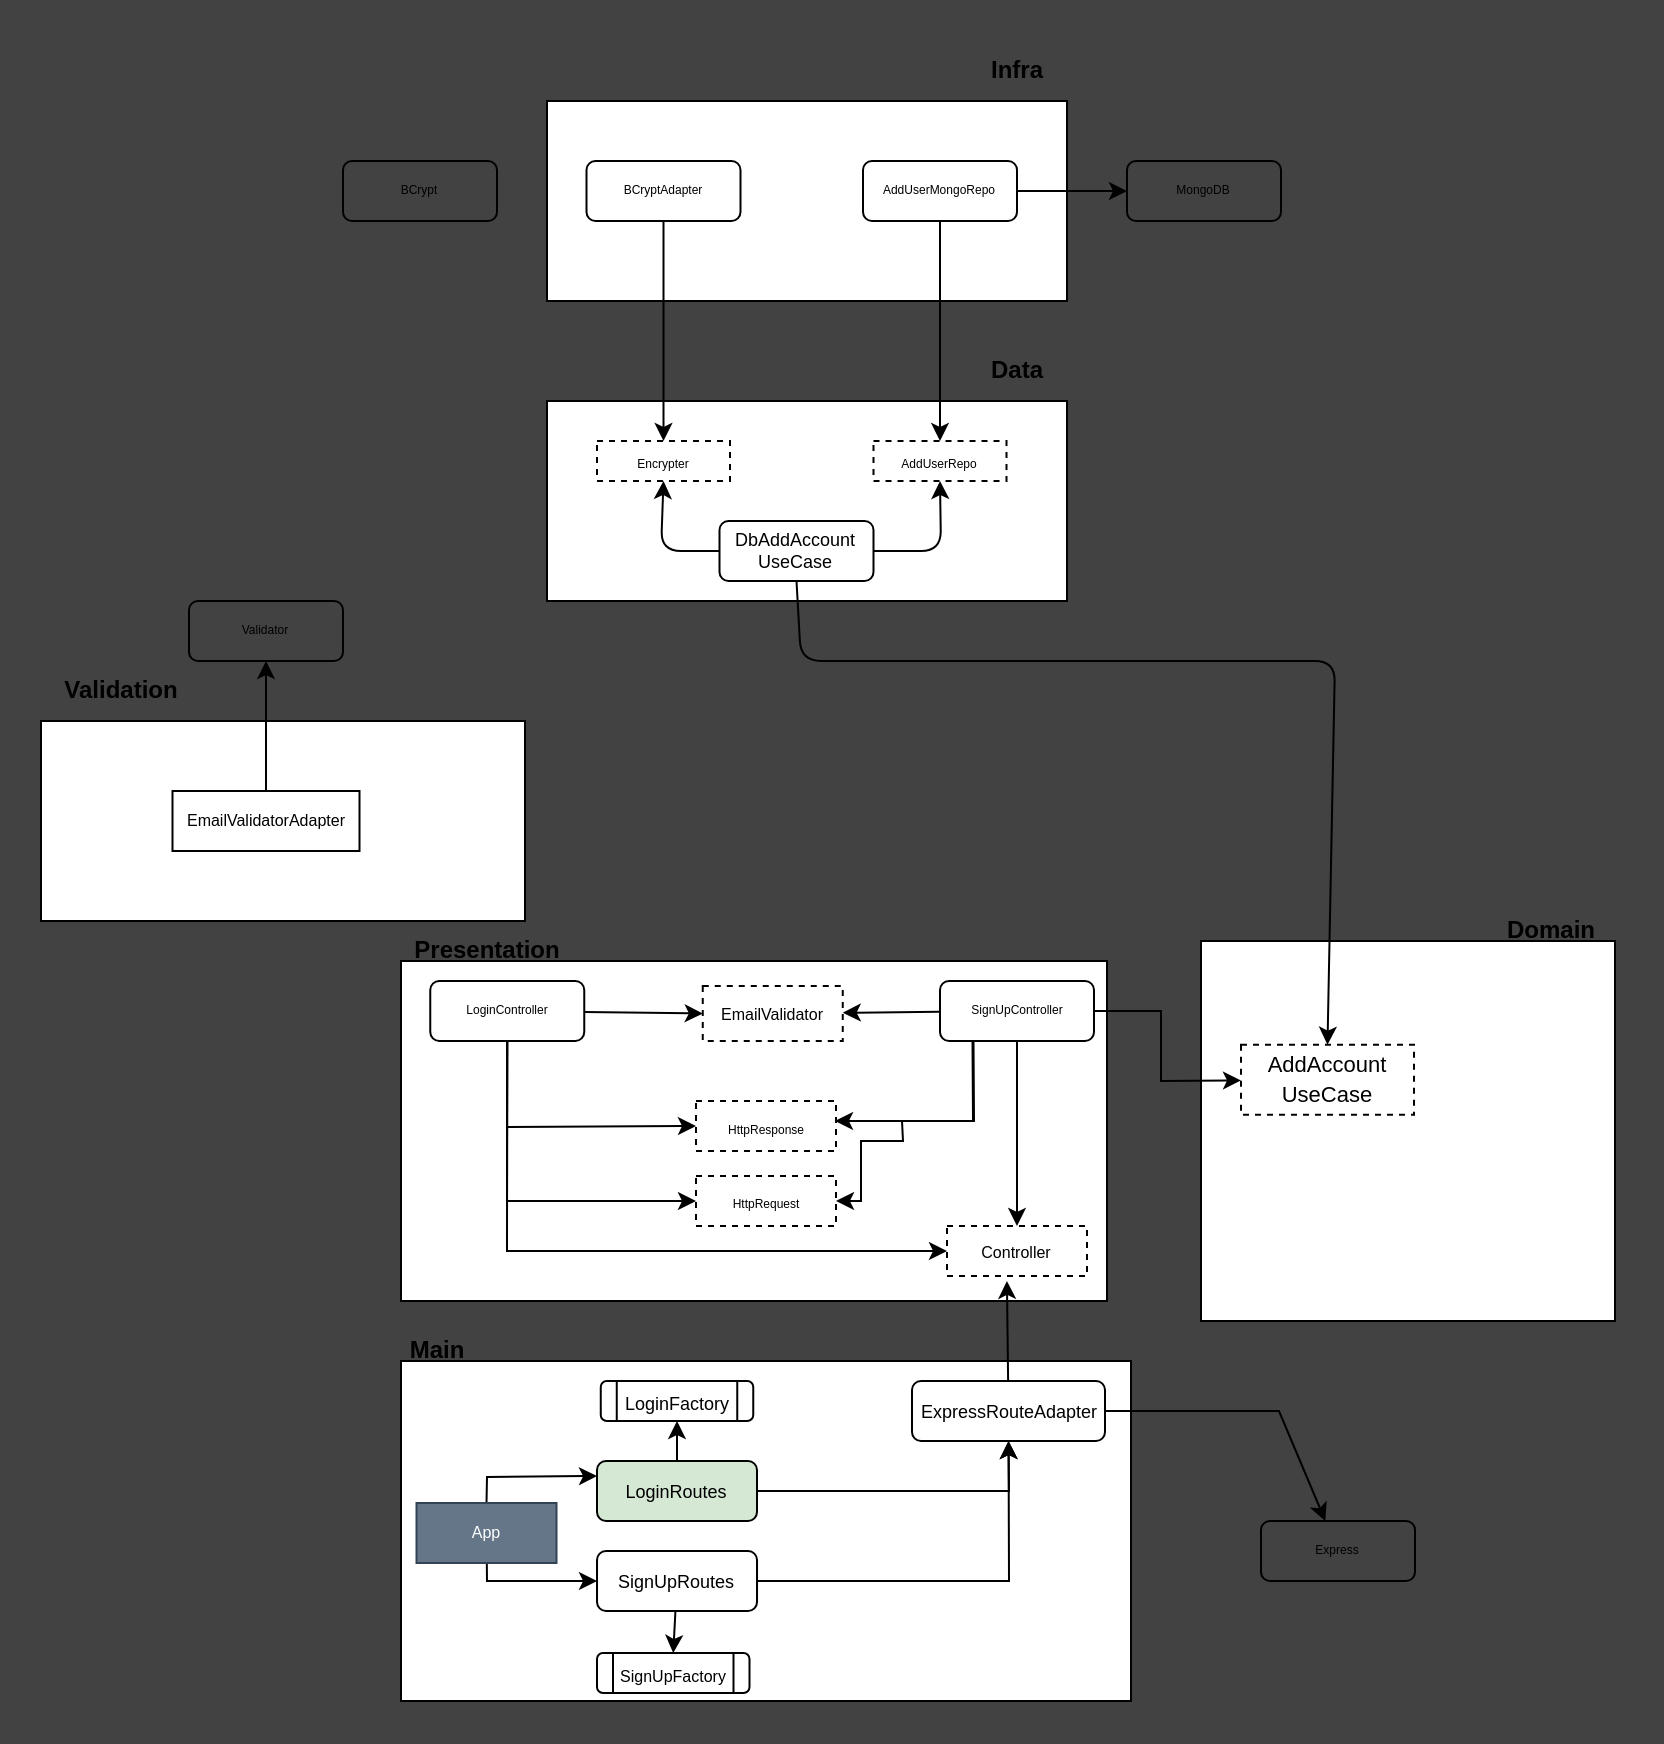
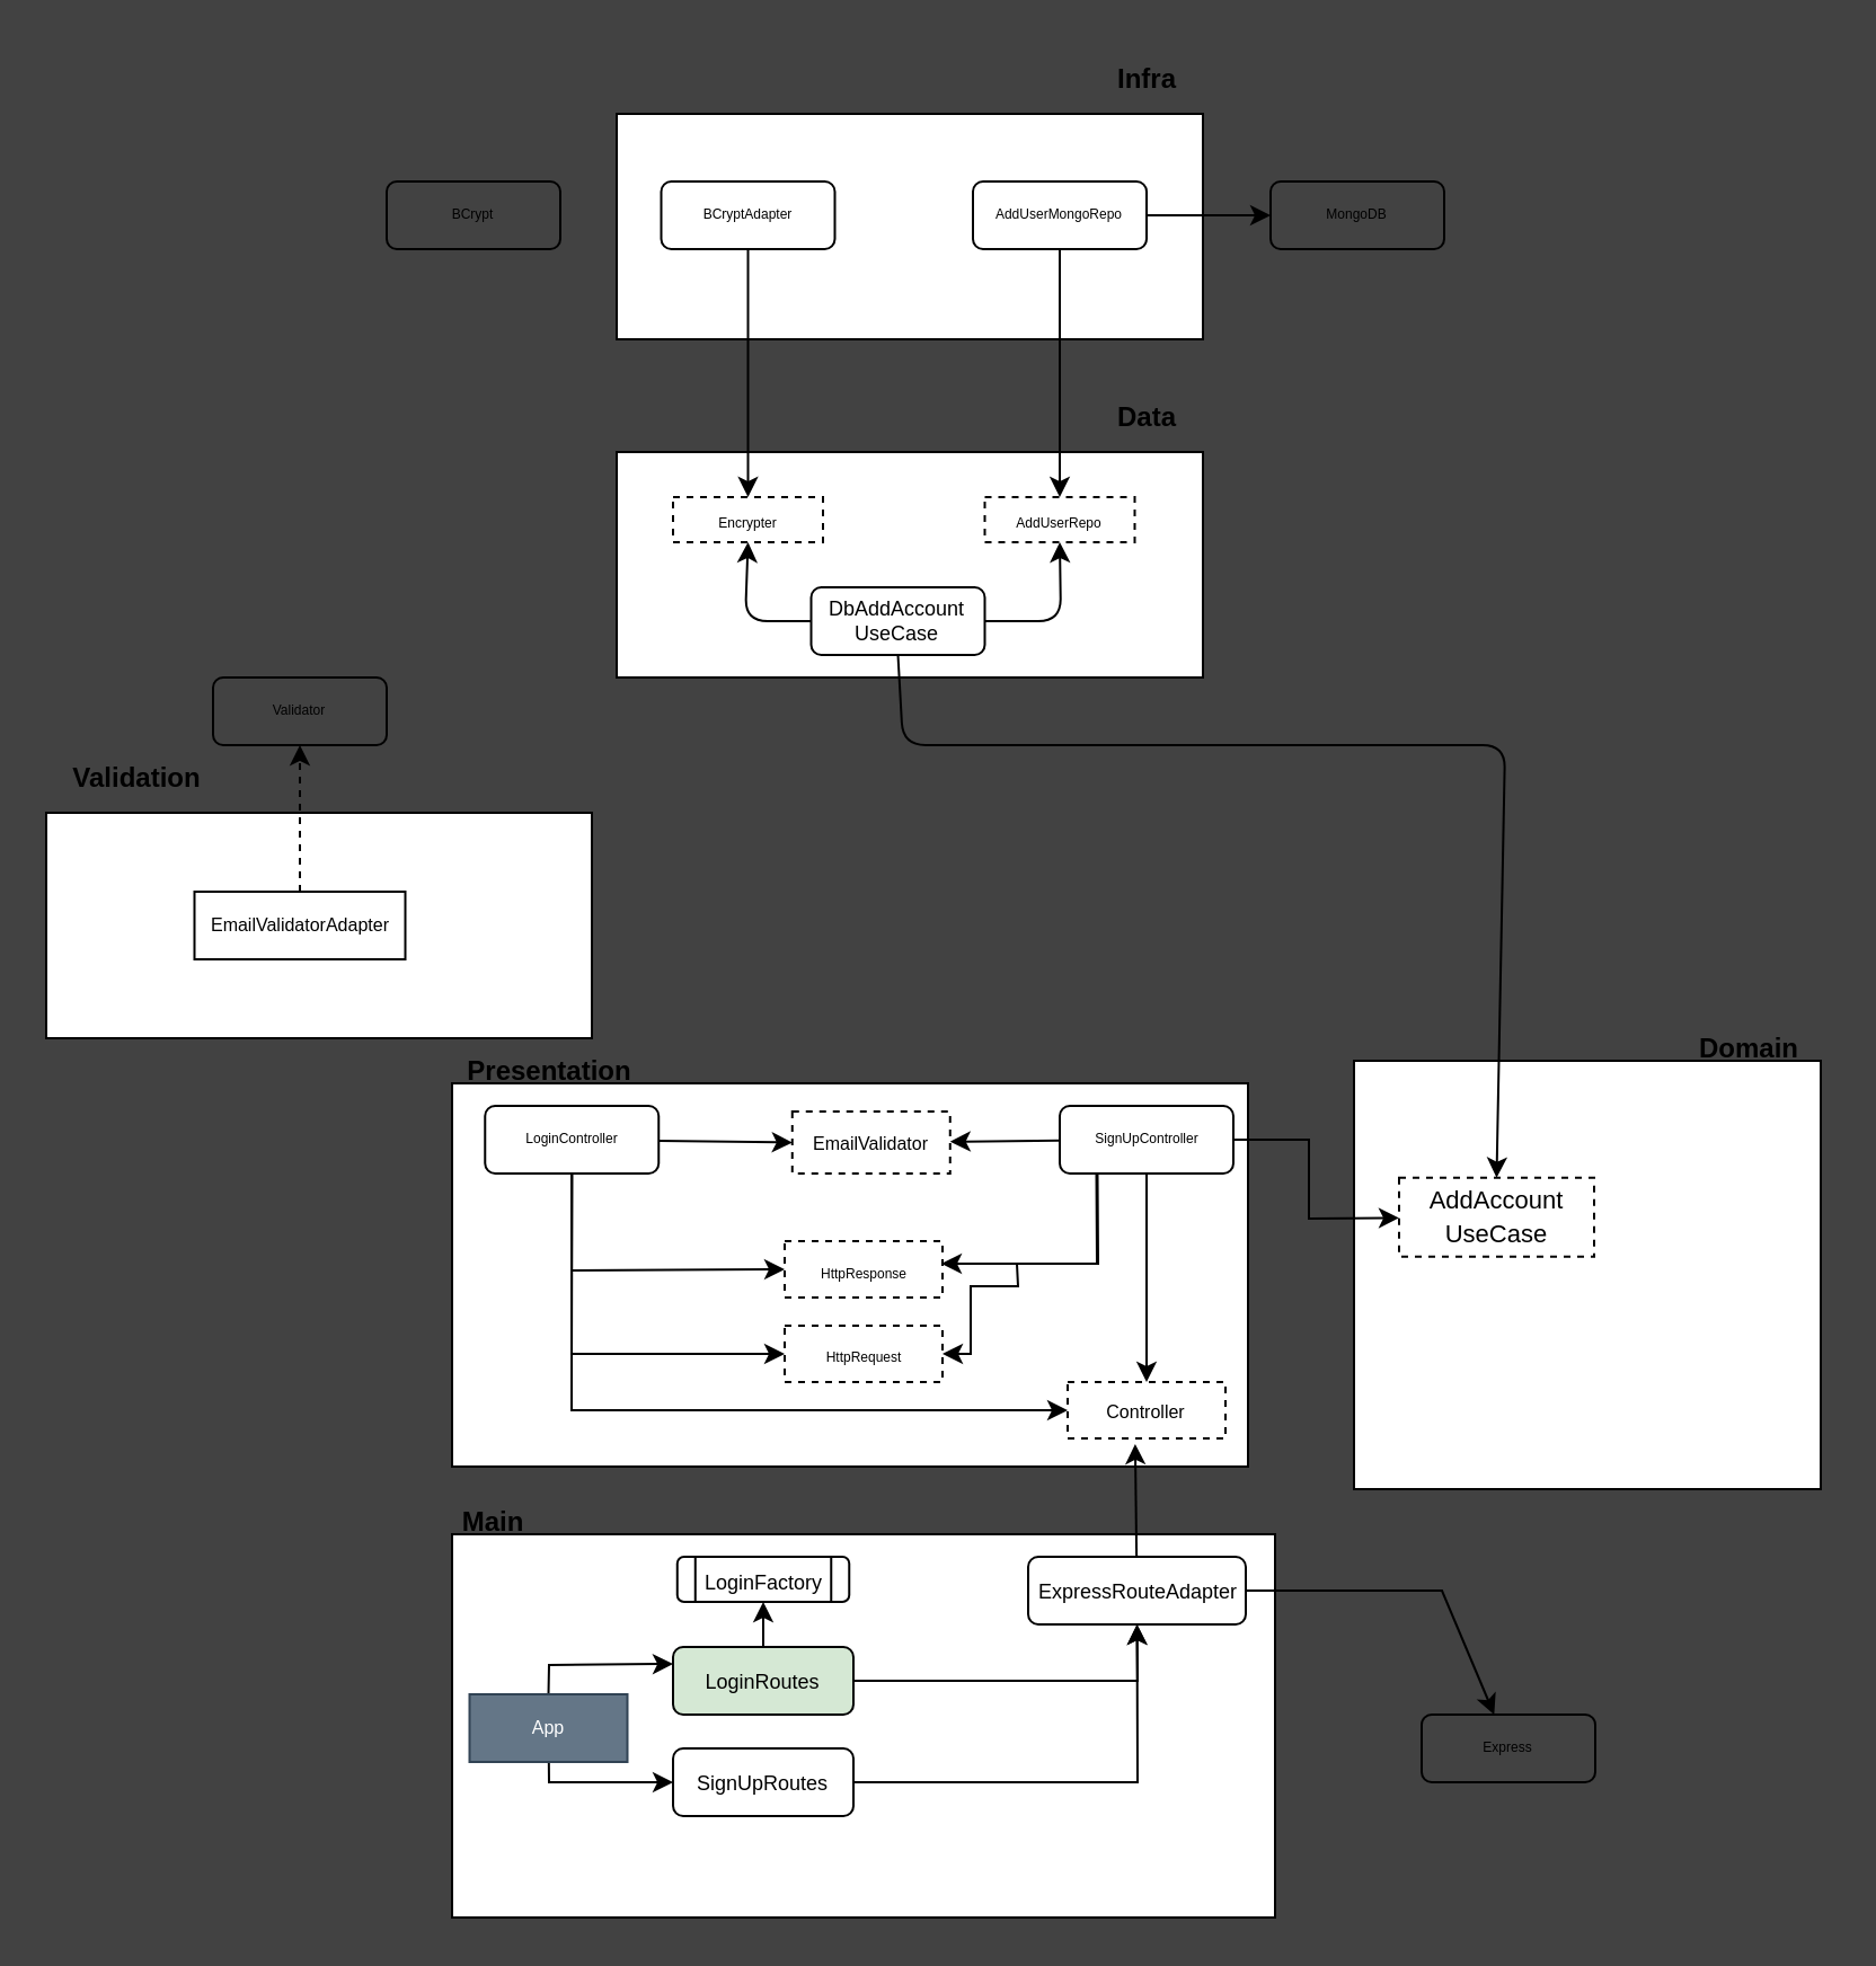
- <mxCell id="38" value="" style="edgeStyle=none;html=1;fontSize=14;" edge="1" parent="1" source="39" target="26"><mxGeometry relative="1" as="geometry" /></mxCell>
+ <mxCell id="38" value="" style="edgeStyle=none;html=1;fontSize=14;dashed=1;" edge="1" parent="1" source="39" target="26"><mxGeometry relative="1" as="geometry" /></mxCell>
- <mxCell id="47" style="edgeStyle=none;rounded=0;html=1;entryX=0.5;entryY=0;entryDx=0;entryDy=0;fontSize=8;" edge="1" parent="1" source="48" target="60"><mxGeometry relative="1" as="geometry" /></mxCell>
- <mxCell id="60" value="&lt;font style=&quot;font-size: 8px;&quot;&gt;SignUpFactory&lt;/font&gt;" style="shape=process;whiteSpace=wrap;html=1;backgroundOutline=1;rounded=1;fontSize=14;" vertex="1" parent="1"><mxGeometry x="298" y="826" width="76.25" height="20" as="geometry" /></mxCell>
